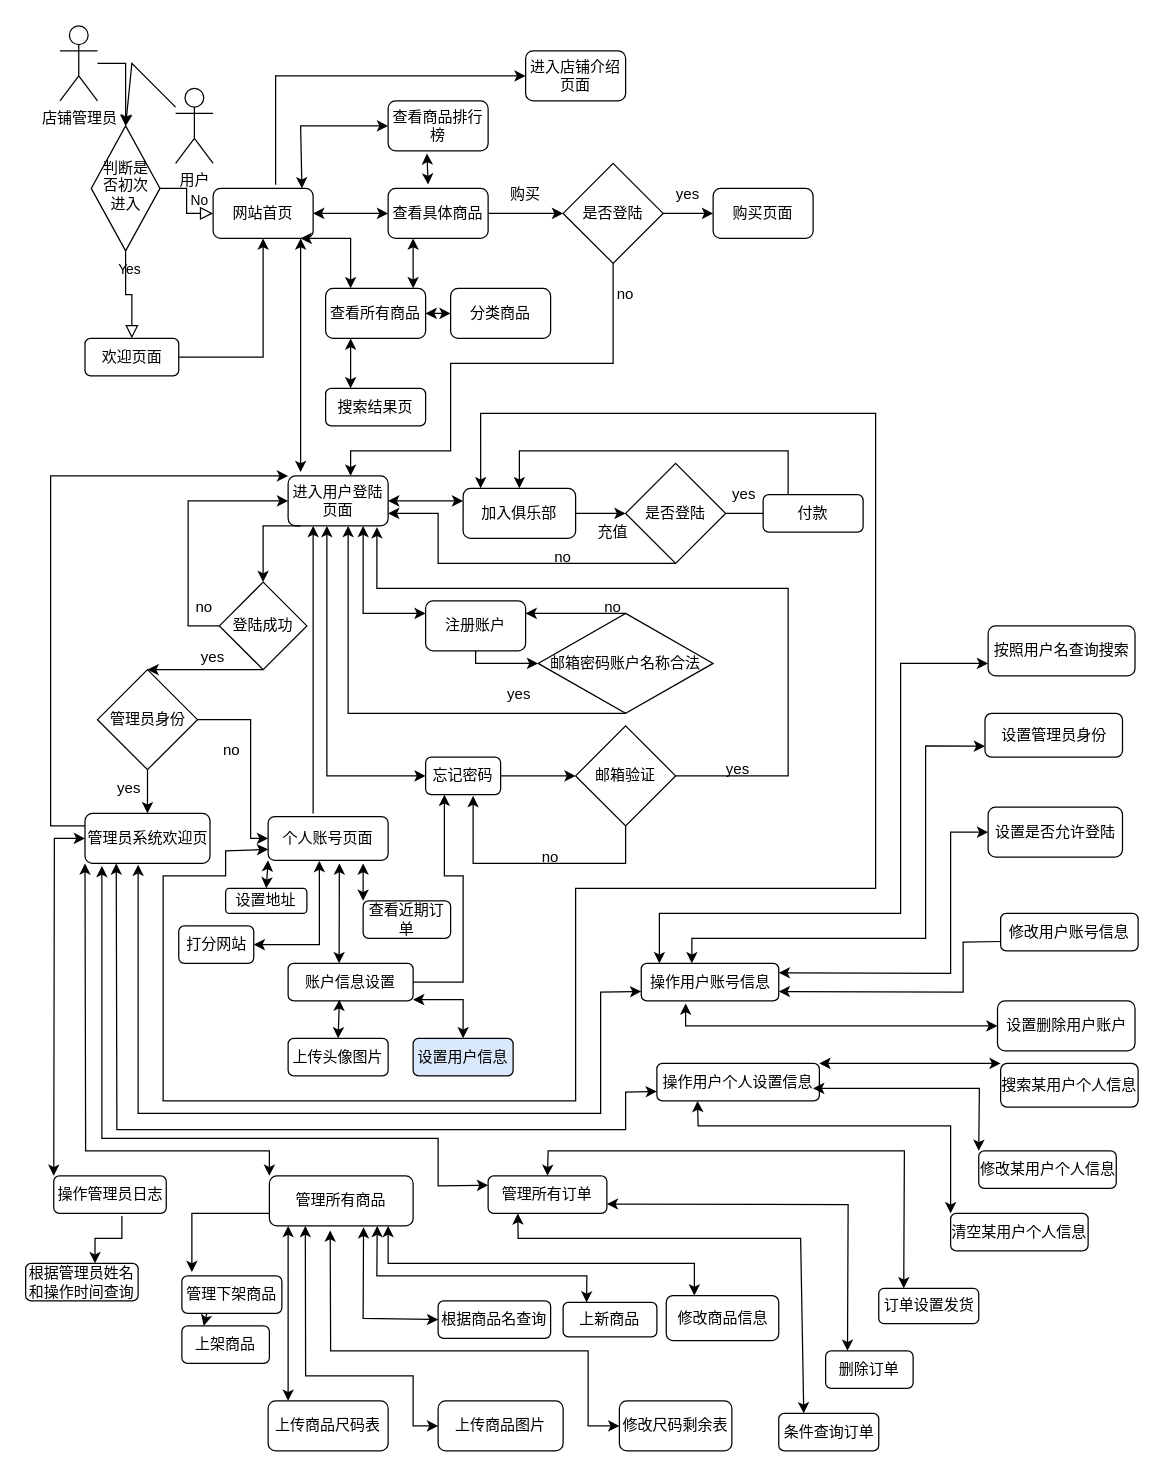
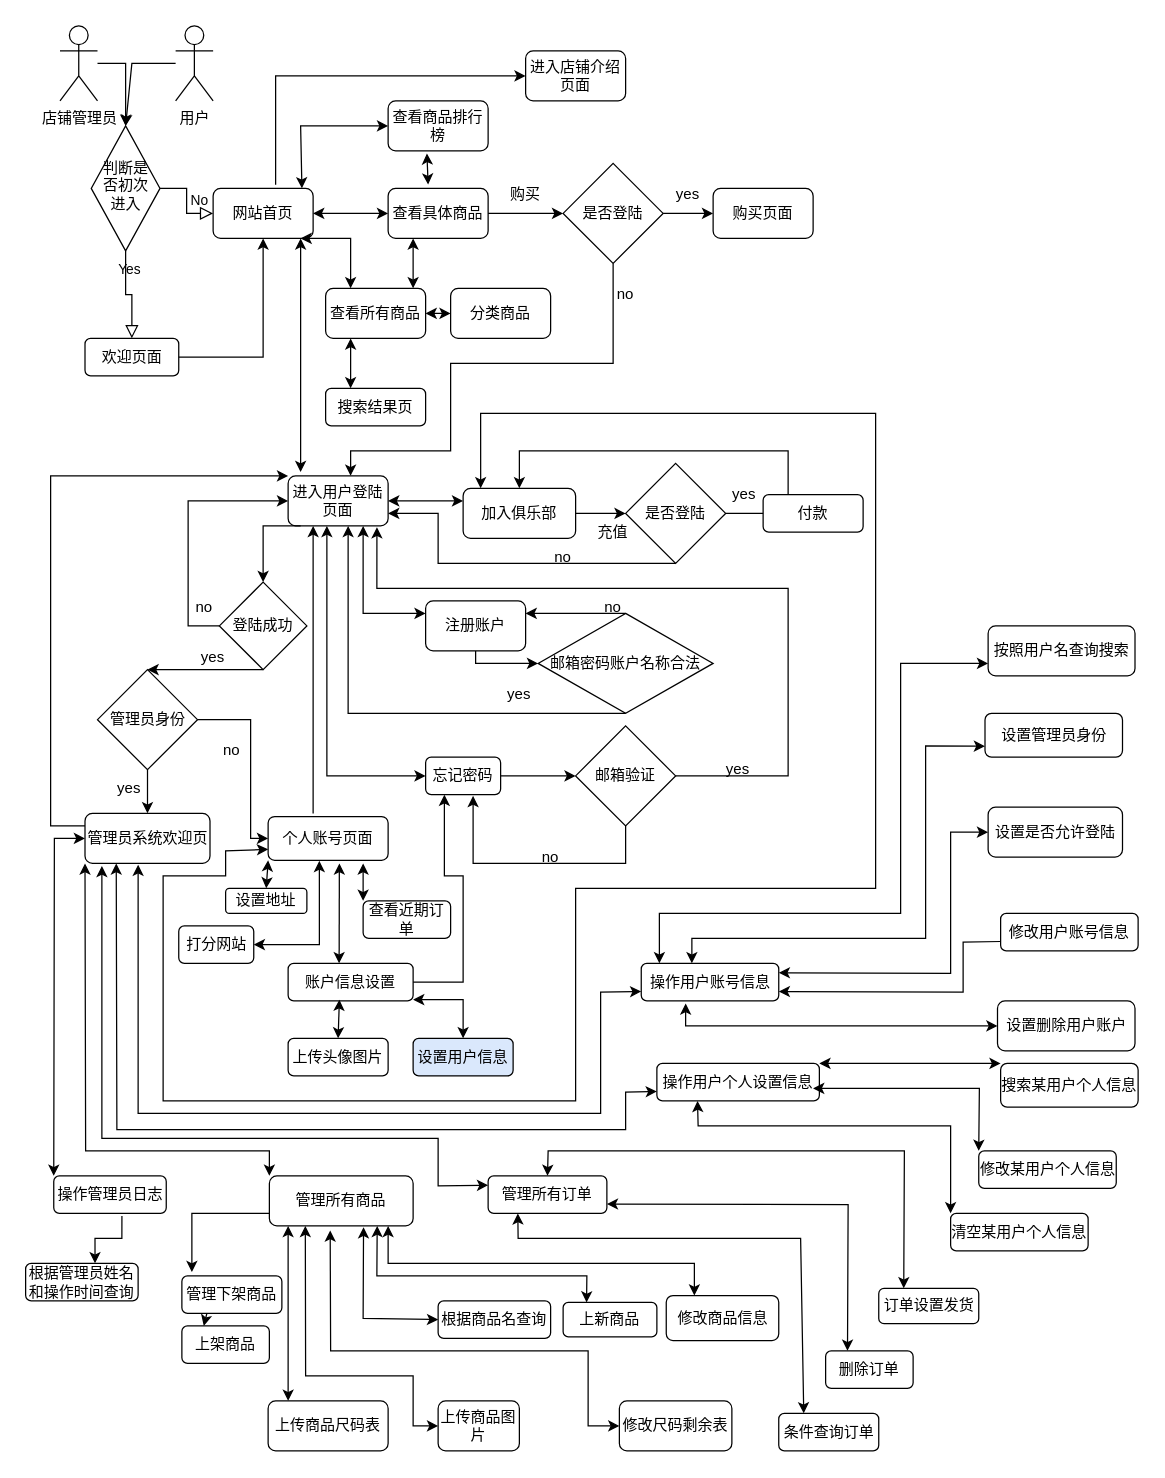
- <mxCell id="68" value="用户&lt;br&gt;" style="shape=umlActor;verticalLabelPosition=bottom;verticalAlign=top;html=1;outlineConnect=0;" parent="1" vertex="1"><mxGeometry x="140" y="70" width="30" height="60" as="geometry" /></mxCell>
+ <mxCell id="68" value="用户&lt;br&gt;" style="shape=umlActor;verticalLabelPosition=bottom;verticalAlign=top;html=1;outlineConnect=0;" parent="1" vertex="1"><mxGeometry x="140" y="20" width="30" height="60" as="geometry" /></mxCell>
- <mxCell id="115" value="上传商品图片" style="rounded=1;whiteSpace=wrap;html=1;" parent="1" vertex="1"><mxGeometry x="350" y="1120" width="100" height="40" as="geometry" /></mxCell>
+ <mxCell id="115" value="上传商品图片" style="rounded=1;whiteSpace=wrap;html=1;" parent="1" vertex="1"><mxGeometry x="350" y="1120" width="65" height="40" as="geometry" /></mxCell>
